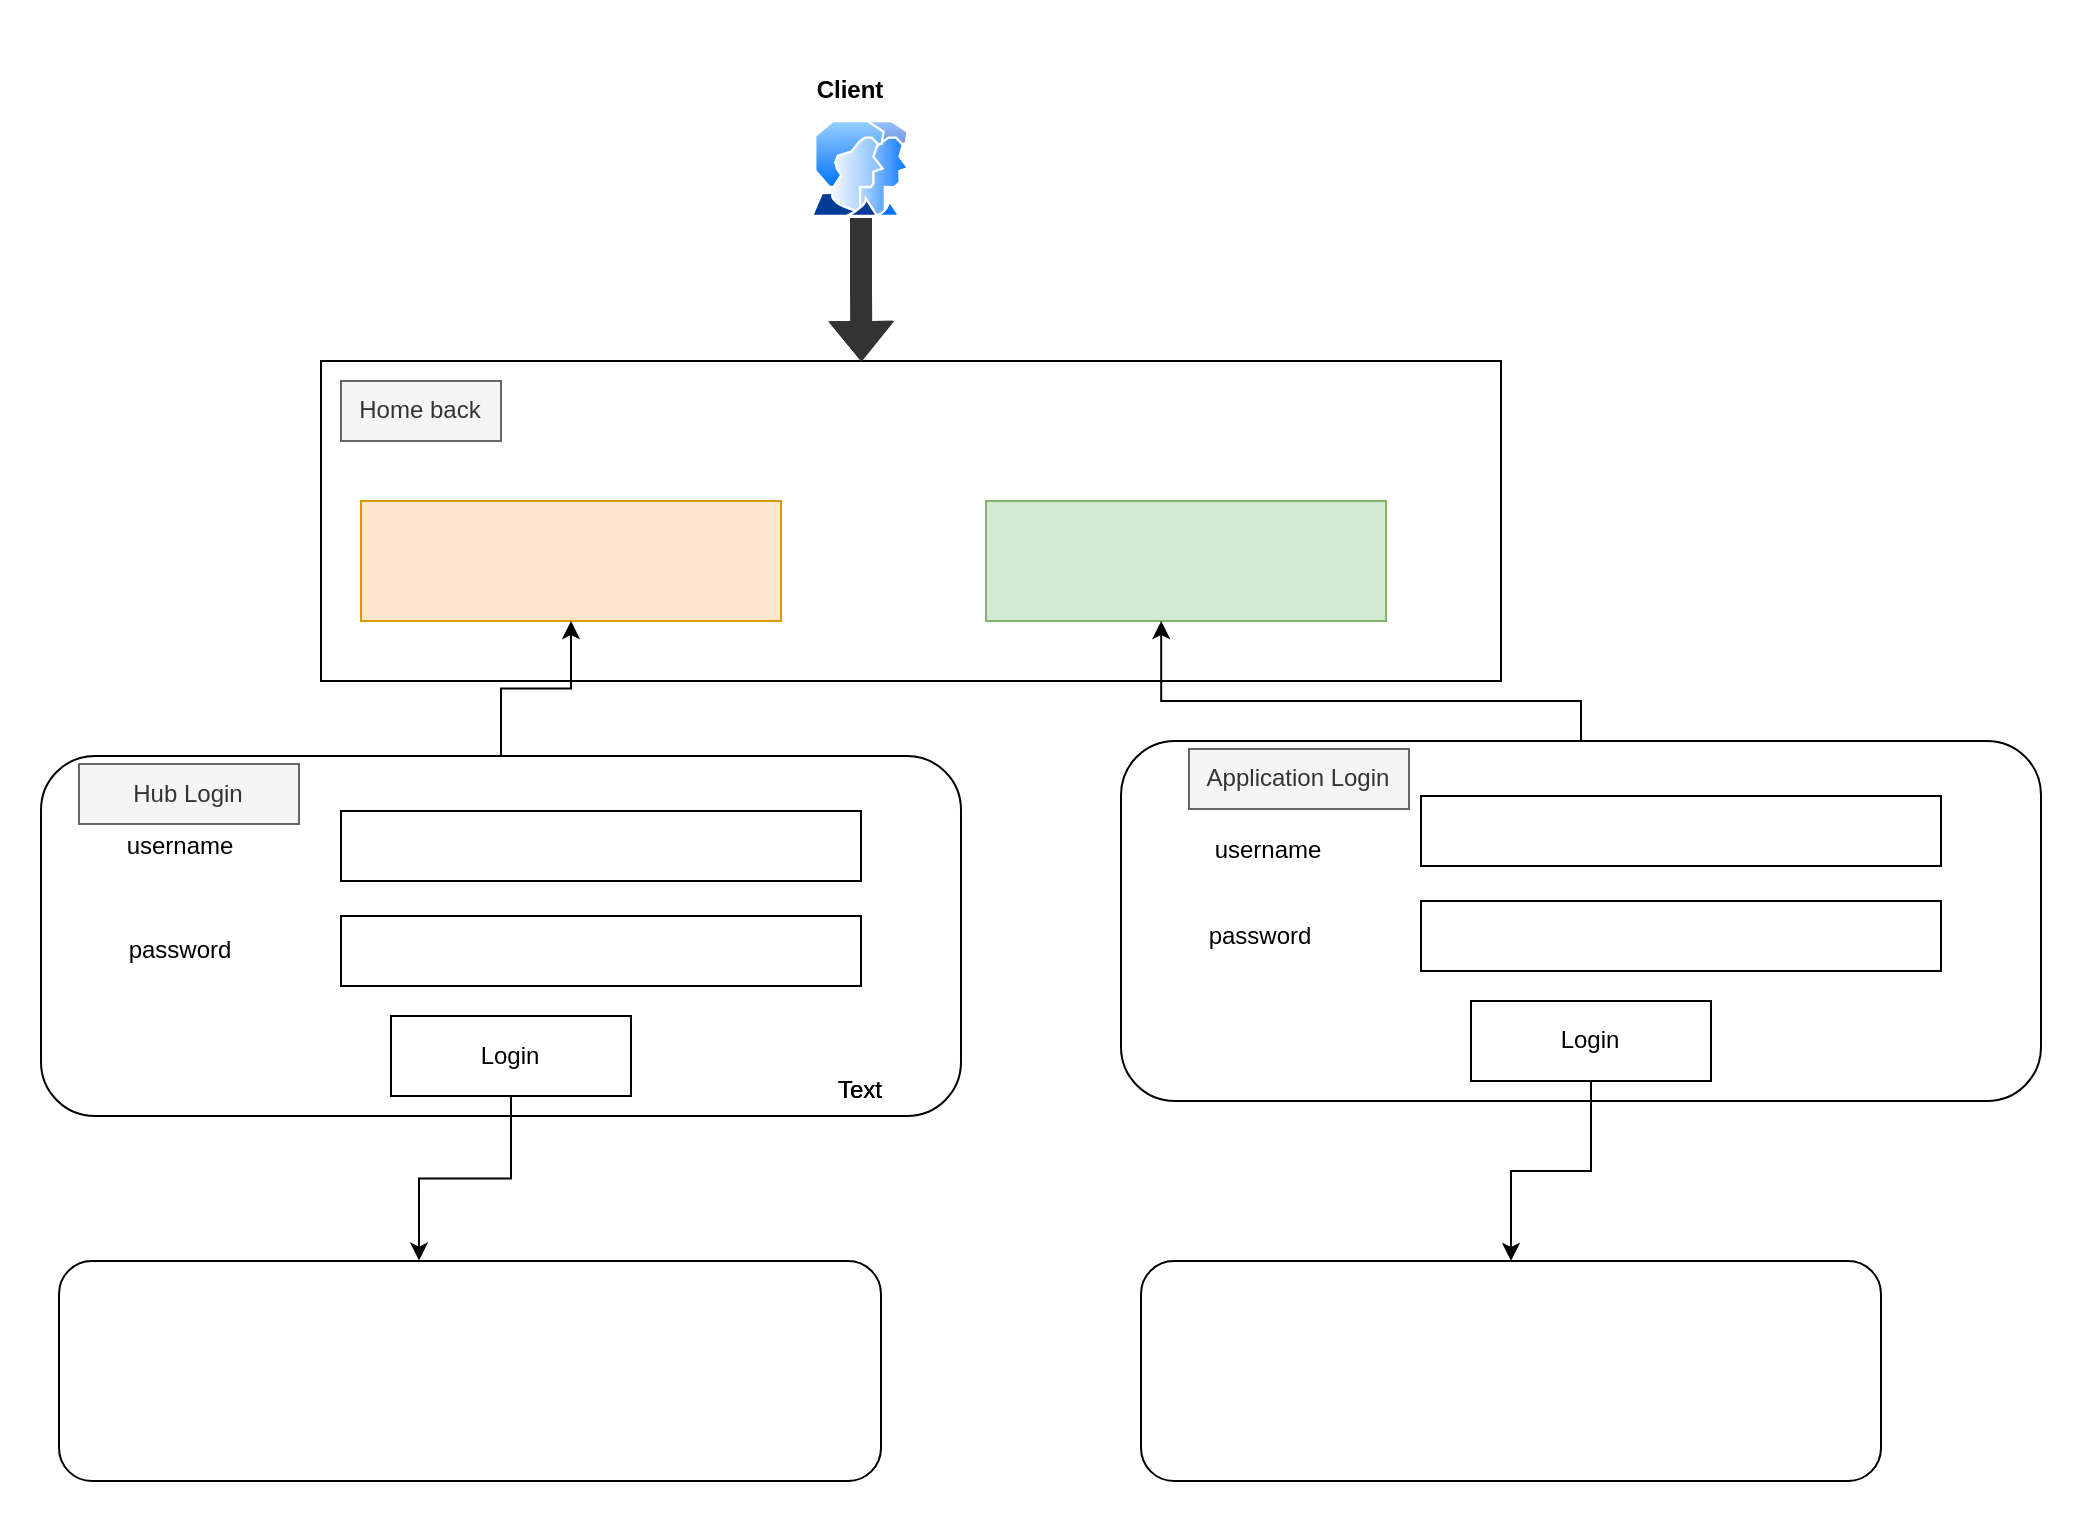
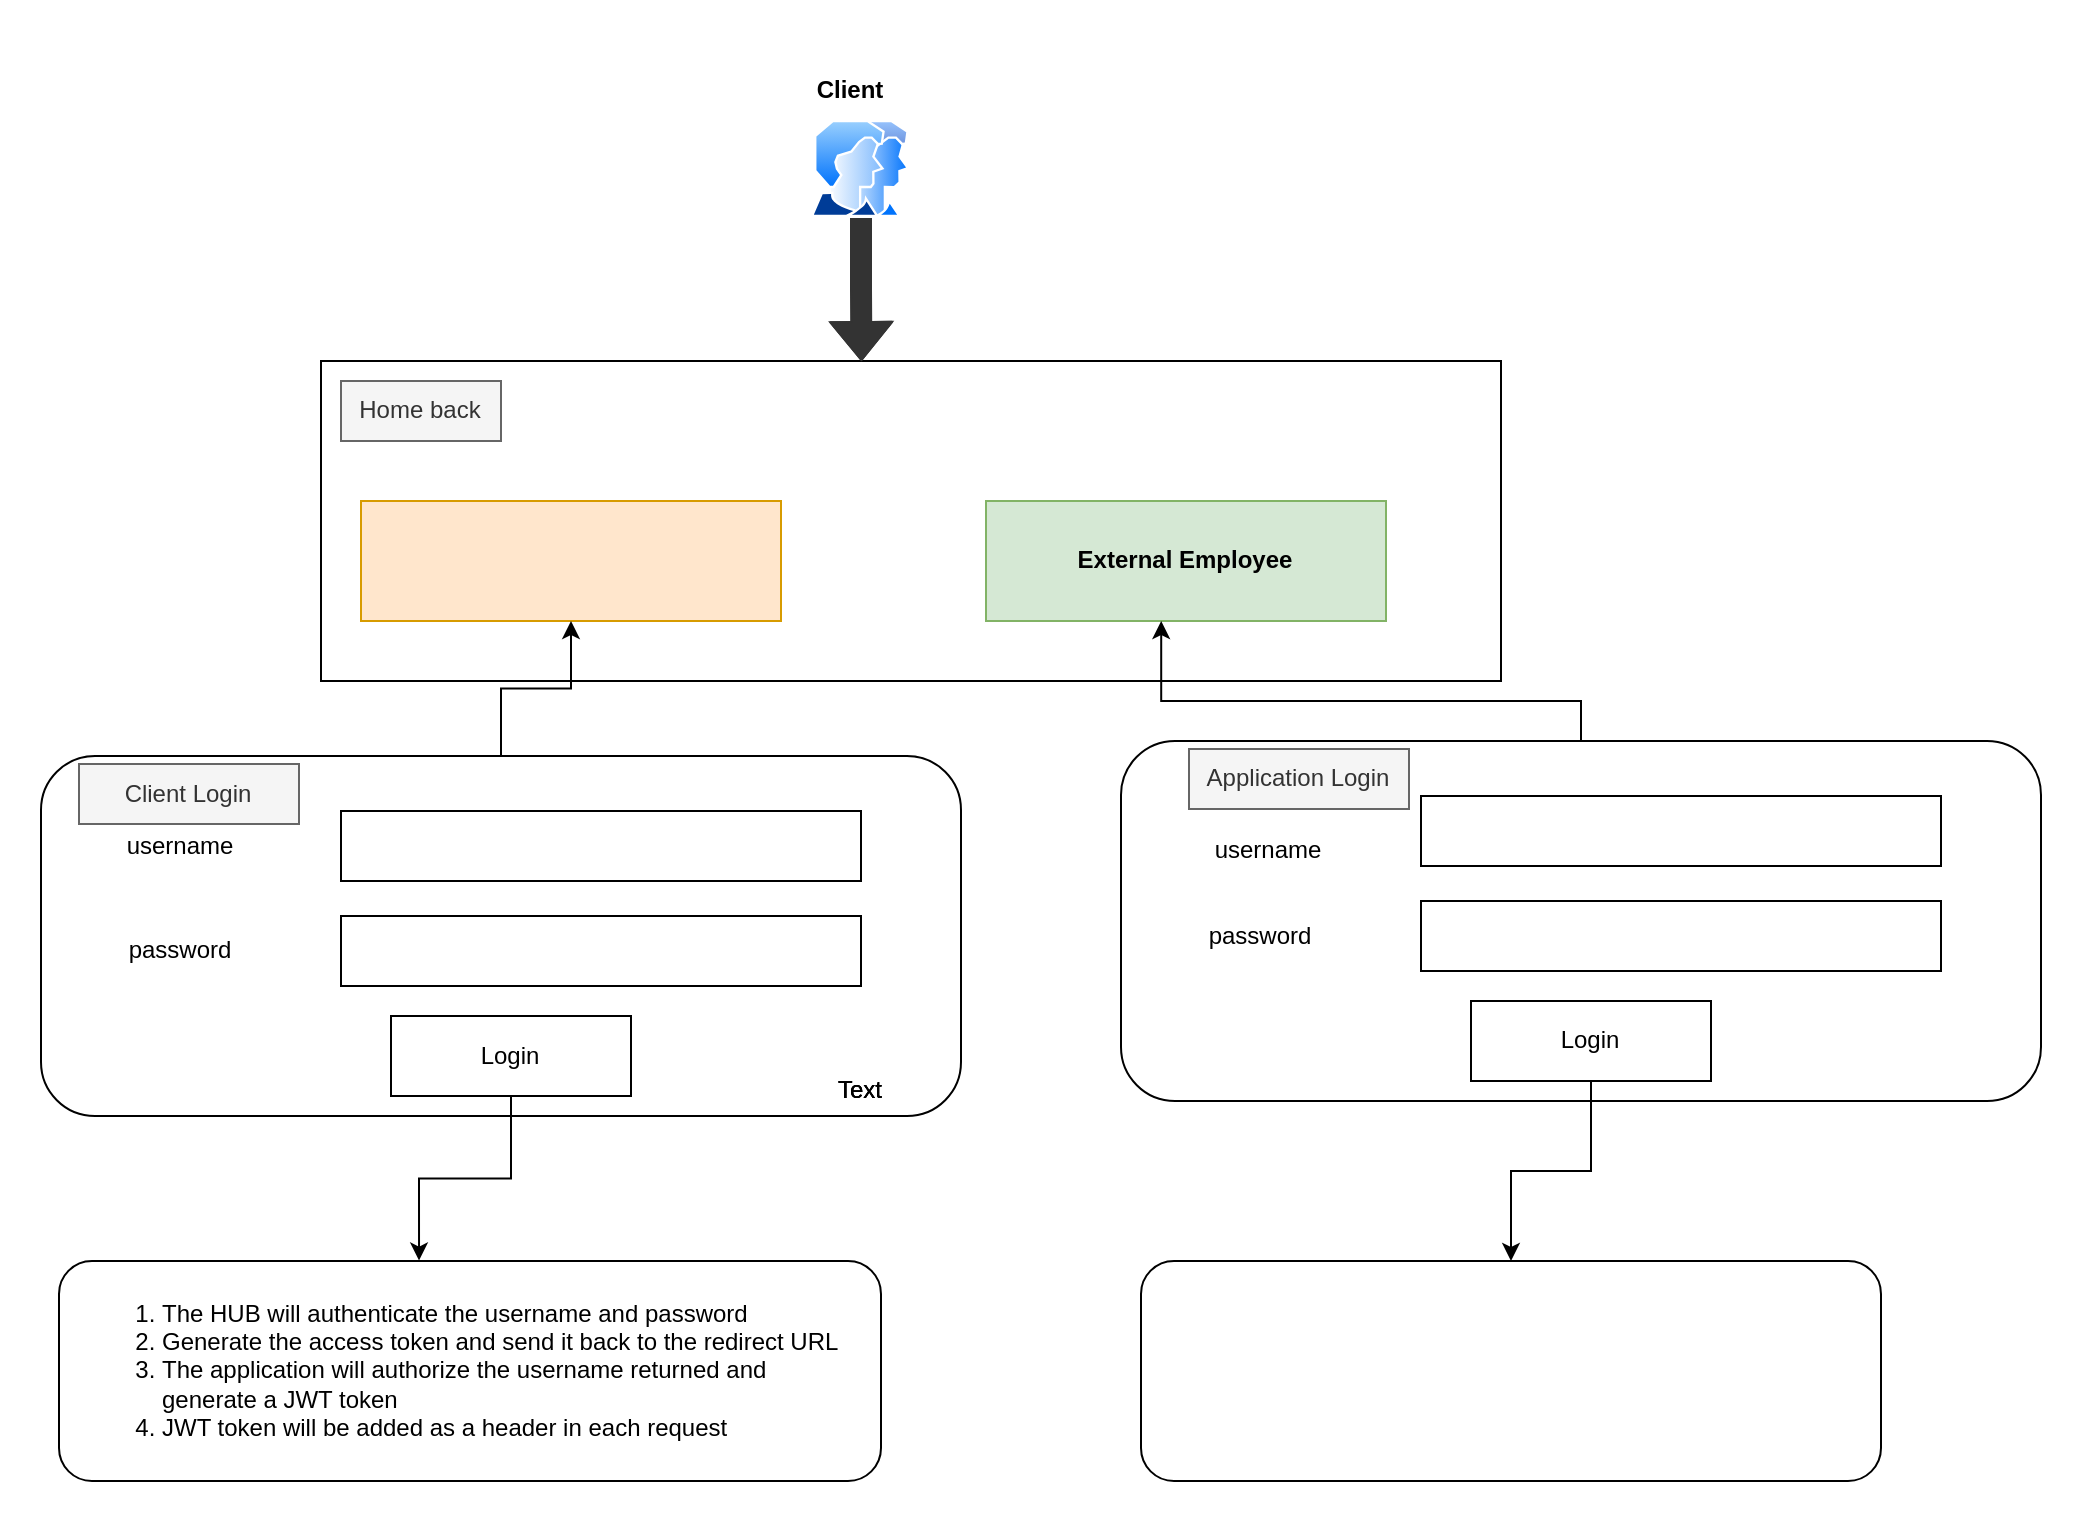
+ <mxCell id="6" value="&lt;b&gt;External Employee&lt;/b&gt;" style="text;html=1;strokeColor=none;fillColor=none;align=center;verticalAlign=middle;whiteSpace=wrap;rounded=0;" vertex="1" parent="1"><mxGeometry x="535" y="265" width="115" height="30" as="geometry" /></mxCell>
- <mxCell id="16" value="Hub Login" style="text;html=1;strokeColor=#666666;fillColor=#f5f5f5;align=center;verticalAlign=middle;whiteSpace=wrap;rounded=0;fontColor=#333333;" vertex="1" parent="1"><mxGeometry x="39" y="381.5" width="110" height="30" as="geometry" /></mxCell>
+ <mxCell id="16" value="Client Login" style="text;html=1;strokeColor=#666666;fillColor=#f5f5f5;align=center;verticalAlign=middle;whiteSpace=wrap;rounded=0;fontColor=#333333;" vertex="1" parent="1"><mxGeometry x="39" y="381.5" width="110" height="30" as="geometry" /></mxCell>
+ <mxCell id="31" value="&lt;ol&gt;&lt;li&gt;The HUB will authenticate the username and password&amp;nbsp;&lt;/li&gt;&lt;li&gt;Generate the access token and send it back to the redirect URL&lt;/li&gt;&lt;li&gt;The application will authorize the username returned and generate a JWT token&amp;nbsp;&lt;/li&gt;&lt;li&gt;JWT token will be added as a header in each request&lt;/li&gt;&lt;/ol&gt;" style="text;html=1;strokeColor=none;fillColor=none;align=left;verticalAlign=middle;whiteSpace=wrap;rounded=0;" vertex="1" parent="1"><mxGeometry x="39" y="640" width="391" height="90" as="geometry" /></mxCell>
